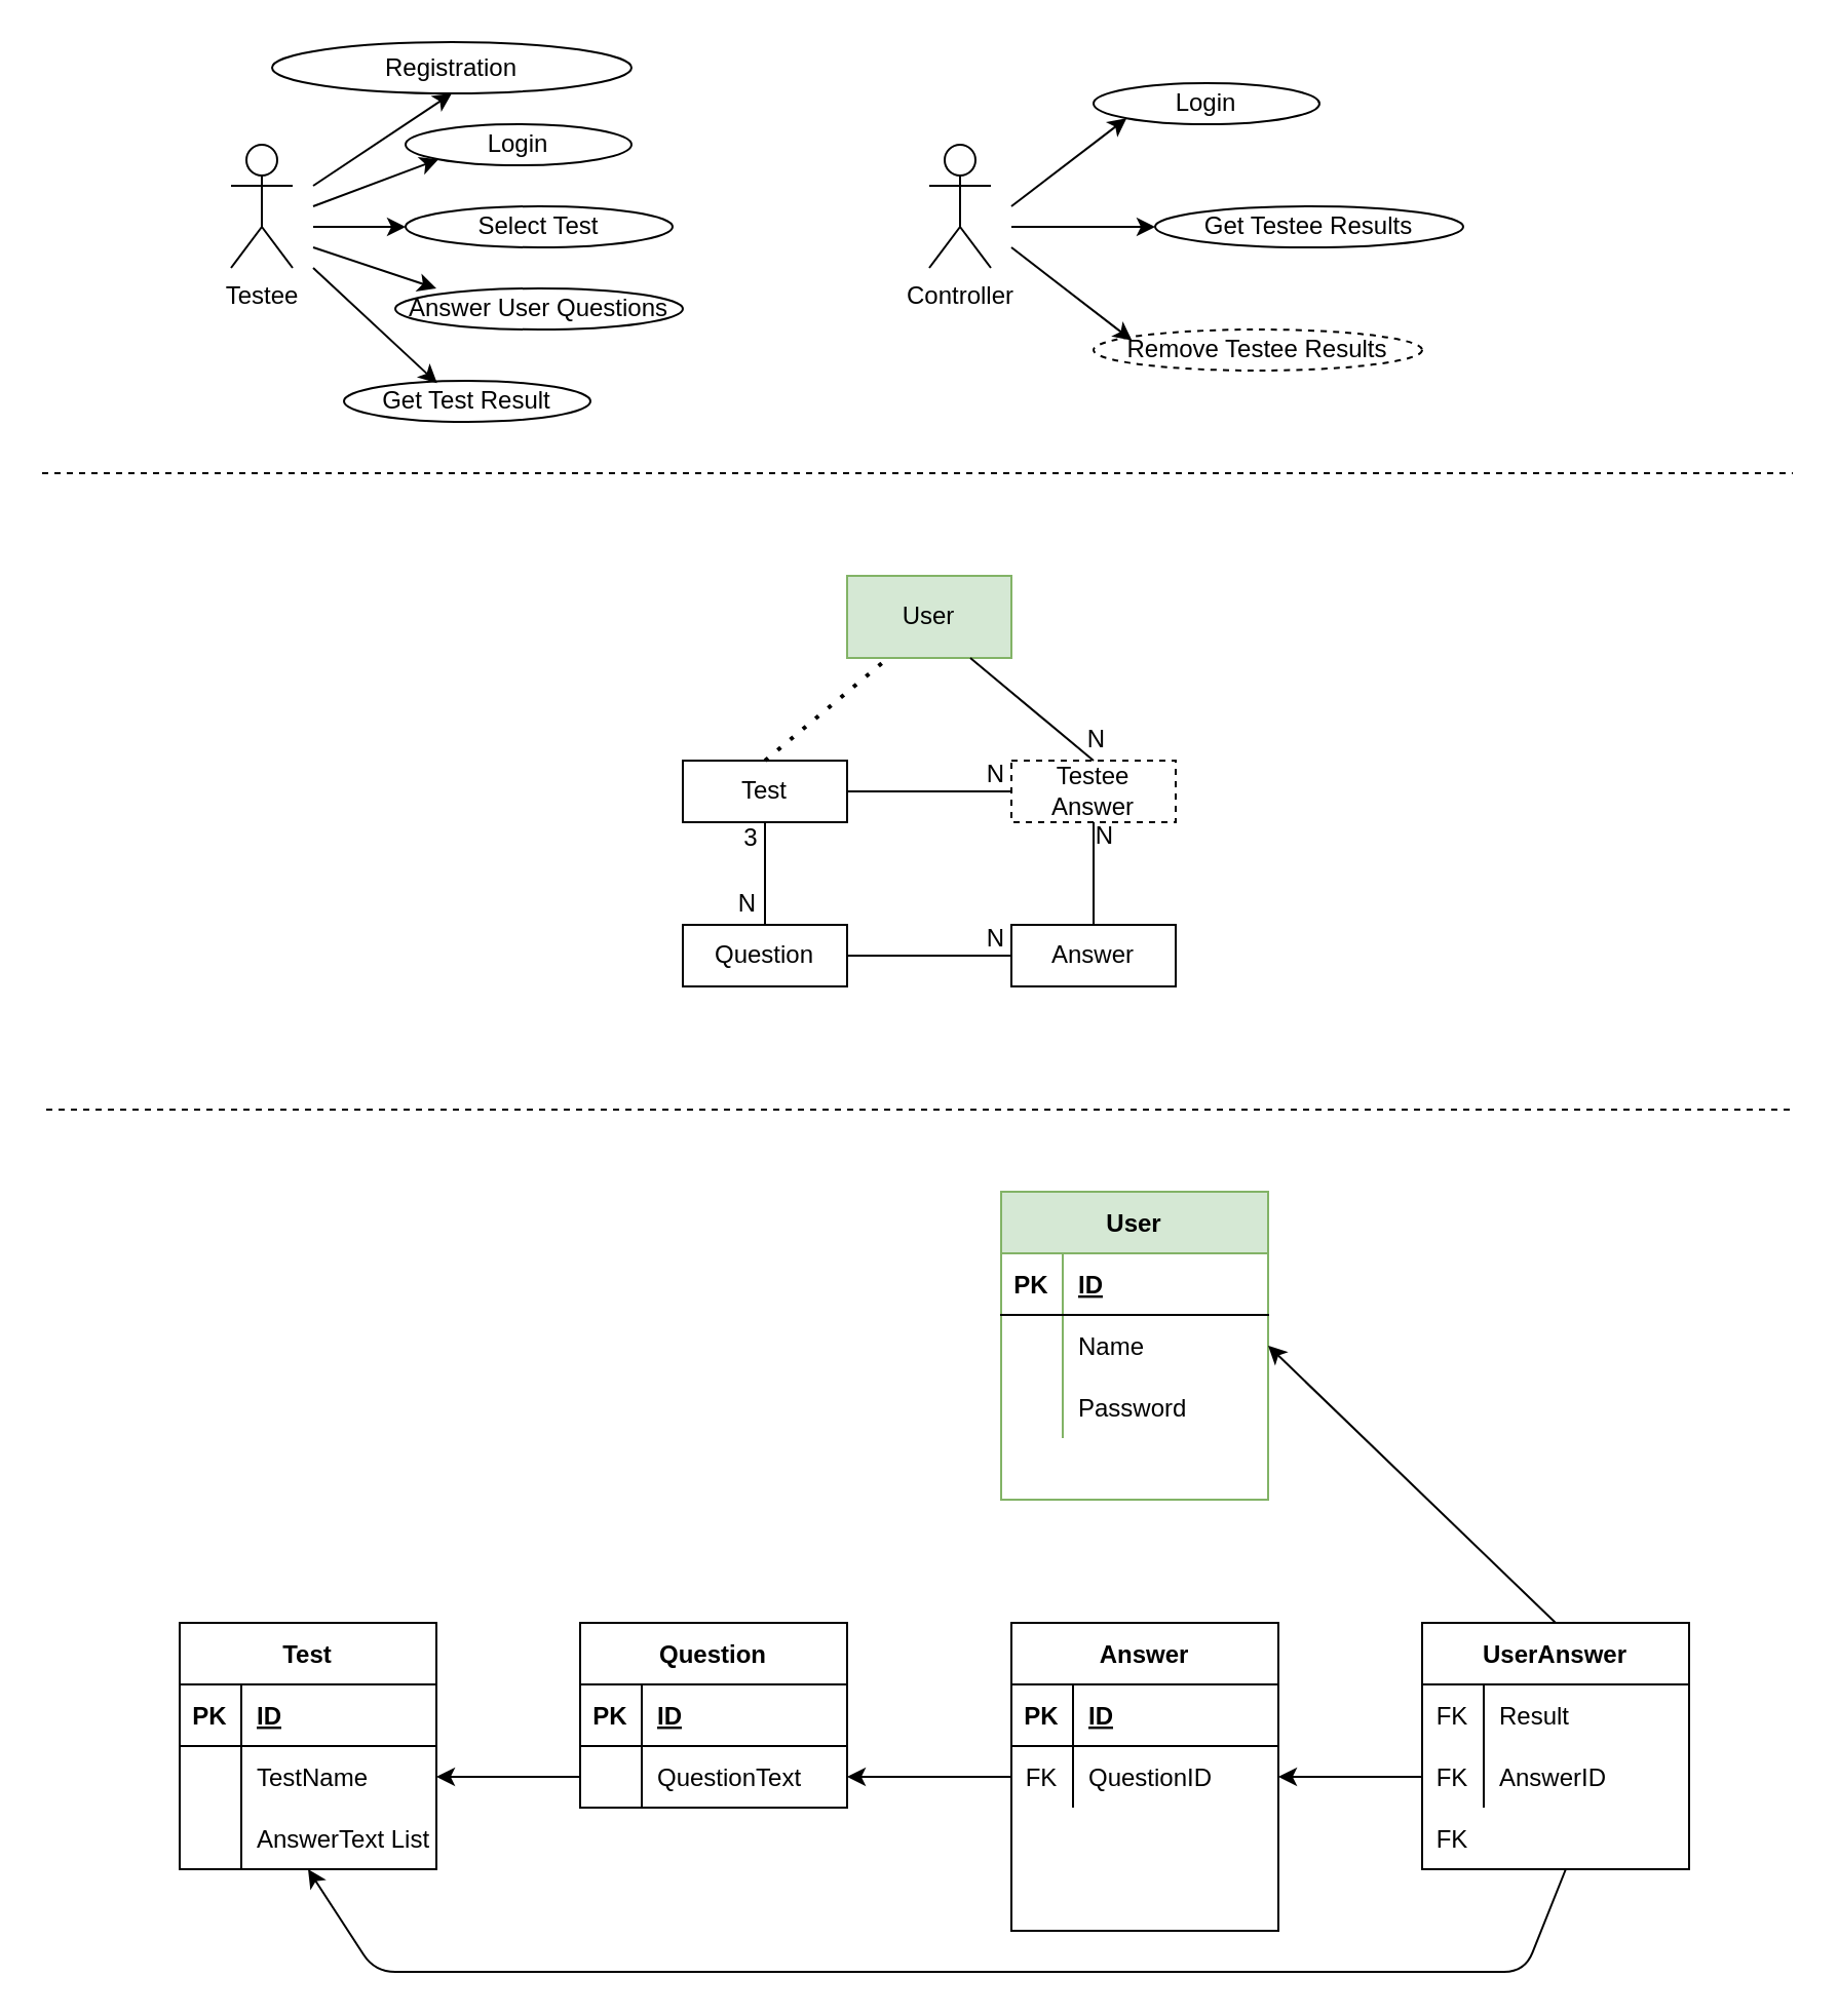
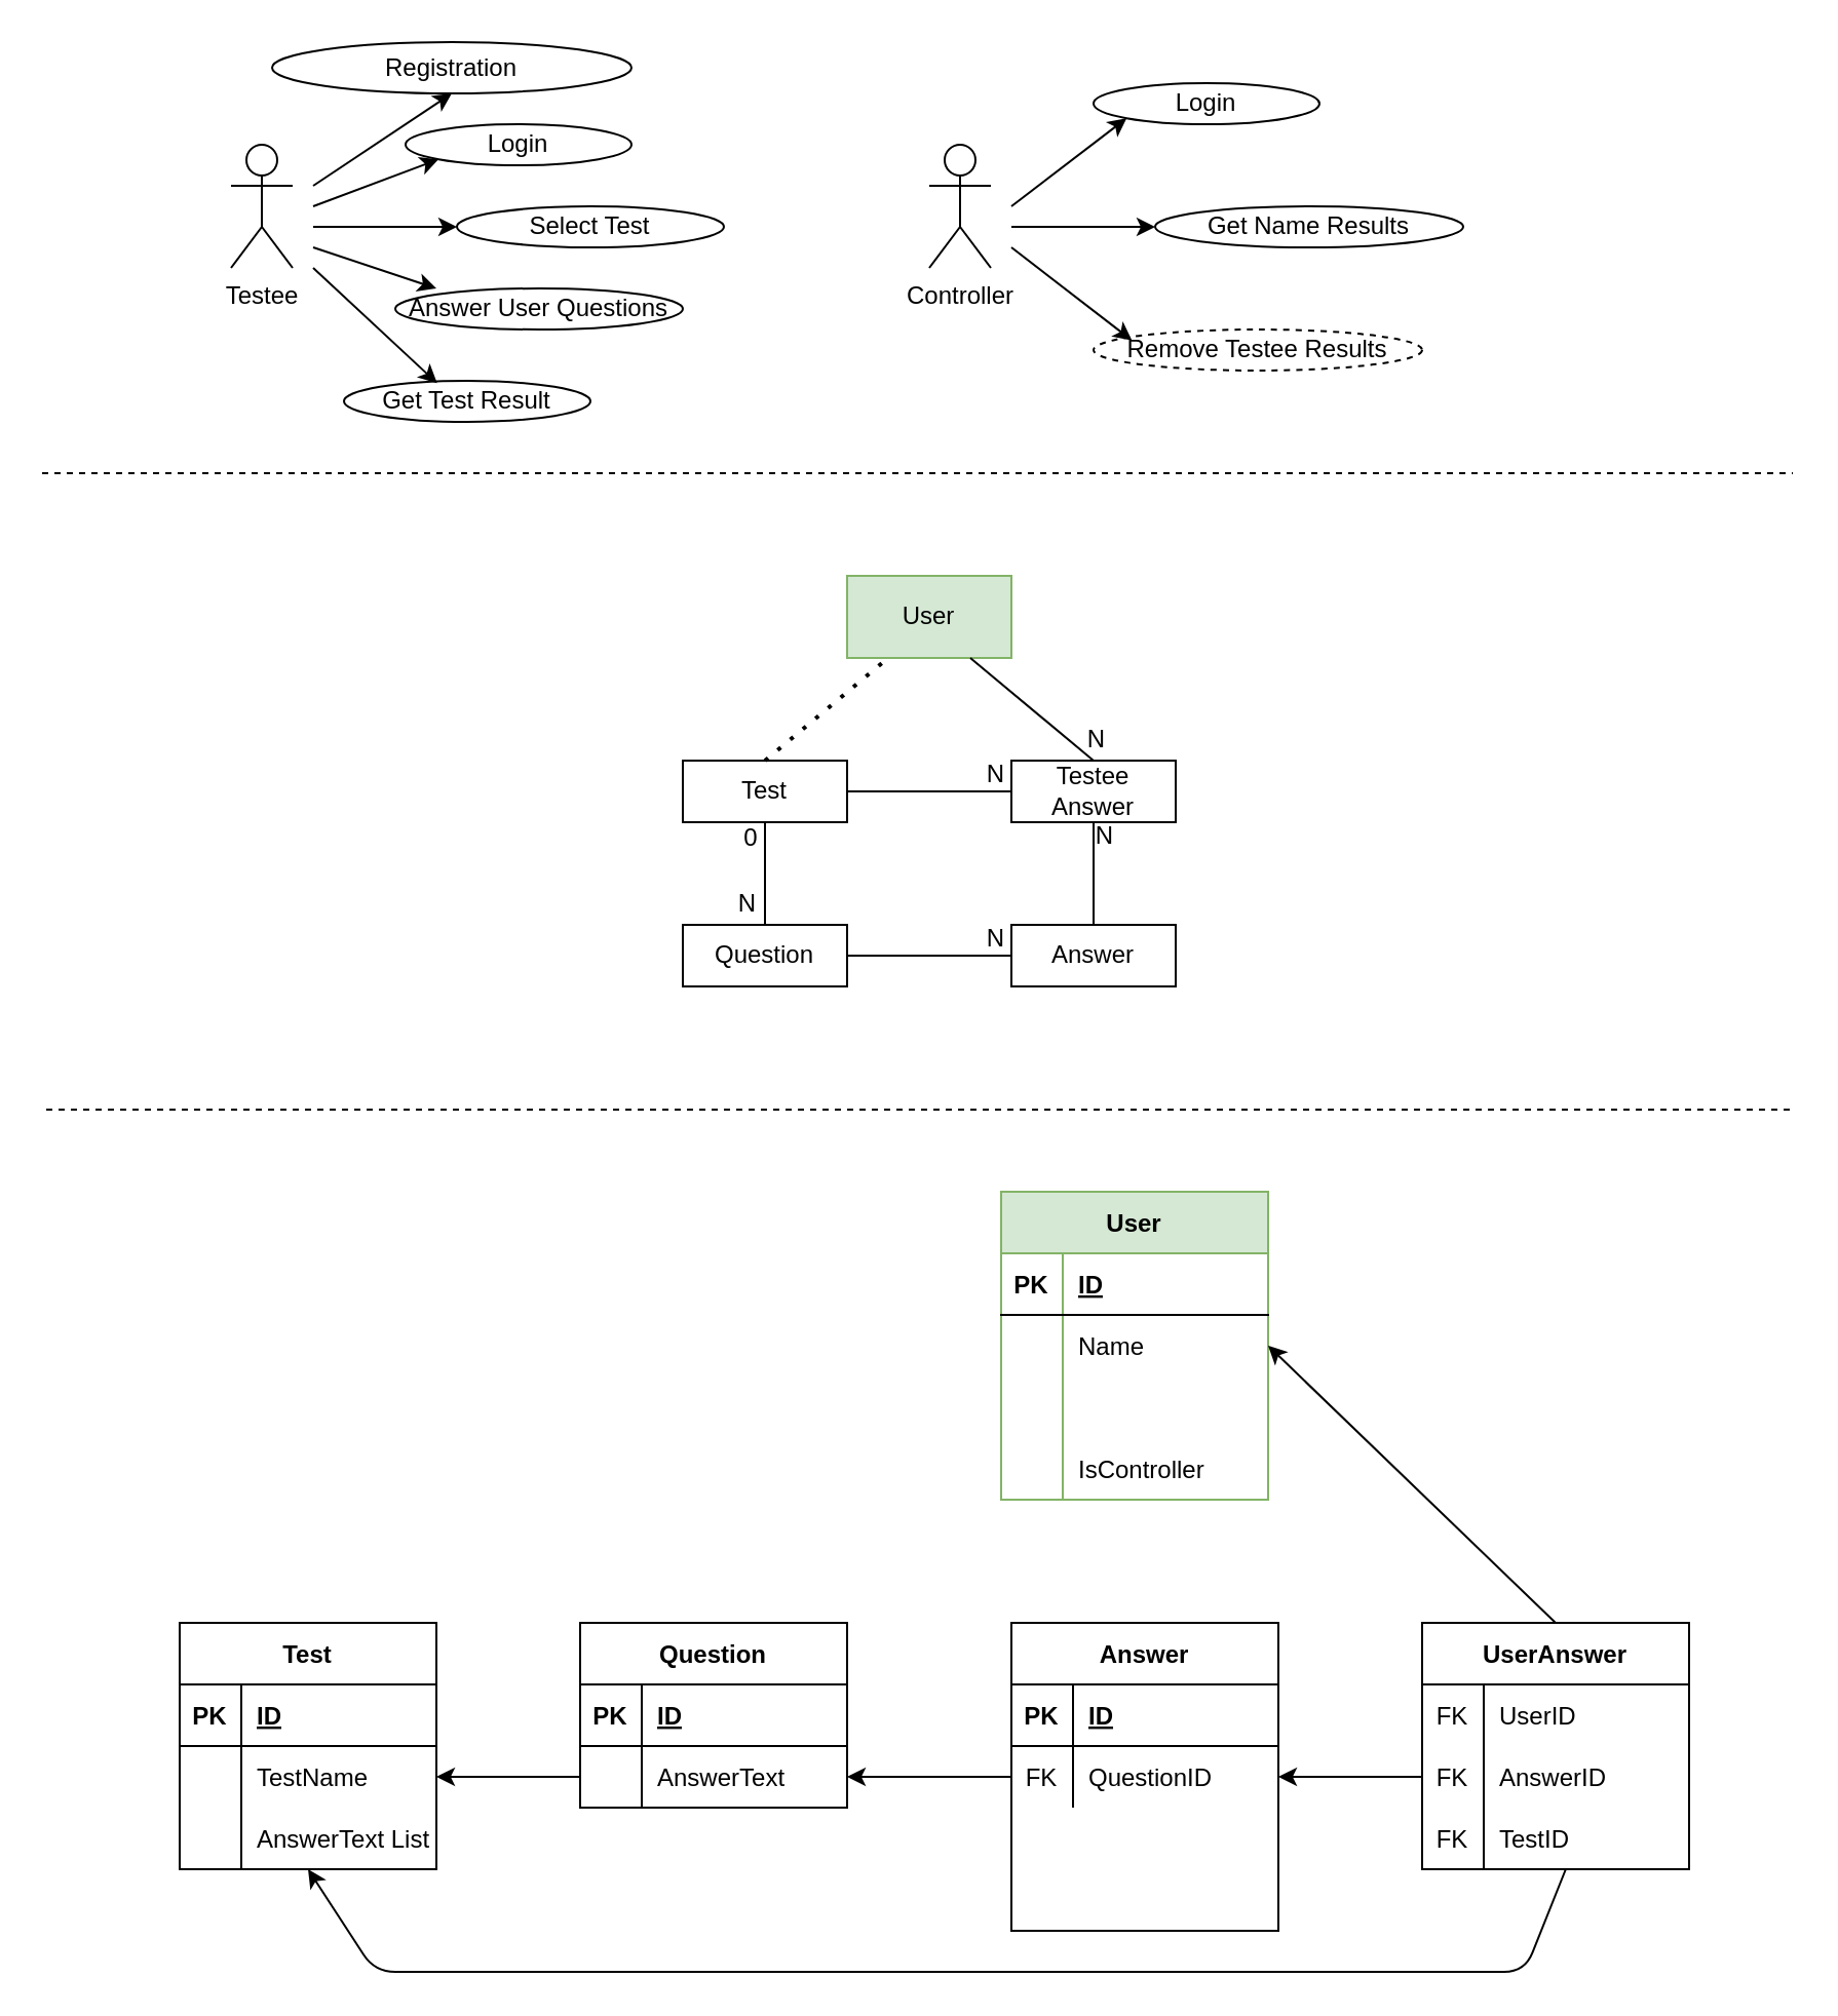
- <mxCell id="3" value="&lt;span class=&quot;VIiyi&quot; lang=&quot;en&quot;&gt;&lt;span class=&quot;JLqJ4b ChMk0b&quot;&gt;&lt;span&gt;Select Test&lt;/span&gt;&lt;/span&gt;&lt;/span&gt;&lt;span class=&quot;VIiyi&quot; lang=&quot;en&quot;&gt;&lt;span class=&quot;JLqJ4b ChMk0b&quot;&gt;&lt;/span&gt;&lt;/span&gt;" style="ellipse;whiteSpace=wrap;html=1;" parent="1" vertex="1"><mxGeometry x="197" y="100" width="130" height="20" as="geometry" /></mxCell>
+ <mxCell id="3" value="&lt;span class=&quot;VIiyi&quot; lang=&quot;en&quot;&gt;&lt;span class=&quot;JLqJ4b ChMk0b&quot;&gt;&lt;span&gt;Select Test&lt;/span&gt;&lt;/span&gt;&lt;/span&gt;&lt;span class=&quot;VIiyi&quot; lang=&quot;en&quot;&gt;&lt;span class=&quot;JLqJ4b ChMk0b&quot;&gt;&lt;/span&gt;&lt;/span&gt;" style="ellipse;whiteSpace=wrap;html=1;" parent="1" vertex="1"><mxGeometry x="222" y="100" width="130" height="20" as="geometry" /></mxCell>
- <mxCell id="79" value="Get Testee Results" style="ellipse;whiteSpace=wrap;html=1;" parent="1" vertex="1"><mxGeometry x="562" y="100" width="150" height="20" as="geometry" /></mxCell>
+ <mxCell id="79" value="Get Name Results" style="ellipse;whiteSpace=wrap;html=1;" parent="1" vertex="1"><mxGeometry x="562" y="100" width="150" height="20" as="geometry" /></mxCell>
- <mxCell id="16" value="Testee Answer" style="whiteSpace=wrap;html=1;align=center;dashed=1;" parent="1" vertex="1"><mxGeometry x="492" y="370" width="80" height="30" as="geometry" /></mxCell>
+ <mxCell id="16" value="Testee Answer" style="whiteSpace=wrap;html=1;align=center;" parent="1" vertex="1"><mxGeometry x="492" y="370" width="80" height="30" as="geometry" /></mxCell>
- <mxCell id="96" value="3" style="text;html=1;align=center;verticalAlign=middle;resizable=0;points=[];autosize=1;strokeColor=none;fillColor=none;" vertex="1" parent="1"><mxGeometry x="355" y="398" width="20" height="20" as="geometry" /></mxCell>
+ <mxCell id="96" value="0" style="text;html=1;align=center;verticalAlign=middle;resizable=0;points=[];autosize=1;strokeColor=none;fillColor=none;" vertex="1" parent="1"><mxGeometry x="355" y="398" width="20" height="20" as="geometry" /></mxCell>
- <mxCell id="30" value="Password" style="shape=partialRectangle;connectable=0;fillColor=none;top=0;left=0;bottom=0;right=0;align=left;spacingLeft=6;overflow=hidden;" parent="28" vertex="1"><mxGeometry x="30" width="100" height="30" as="geometry"><mxRectangle width="100" height="30" as="alternateBounds" /></mxGeometry></mxCell>
+ <mxCell id="33" value="IsController" style="shape=partialRectangle;connectable=0;fillColor=none;top=0;left=0;bottom=0;right=0;align=left;spacingLeft=6;overflow=hidden;" parent="31" vertex="1"><mxGeometry x="30" width="100" height="30" as="geometry"><mxRectangle width="100" height="30" as="alternateBounds" /></mxGeometry></mxCell>
- <mxCell id="54" value="Result" style="shape=partialRectangle;connectable=0;fillColor=none;top=0;left=0;bottom=0;right=0;align=left;spacingLeft=6;overflow=hidden;" parent="52" vertex="1"><mxGeometry x="30" width="100" height="30" as="geometry"><mxRectangle width="100" height="30" as="alternateBounds" /></mxGeometry></mxCell>
+ <mxCell id="54" value="UserID" style="shape=partialRectangle;connectable=0;fillColor=none;top=0;left=0;bottom=0;right=0;align=left;spacingLeft=6;overflow=hidden;" parent="52" vertex="1"><mxGeometry x="30" width="100" height="30" as="geometry"><mxRectangle width="100" height="30" as="alternateBounds" /></mxGeometry></mxCell>
- <mxCell id="50" value="QuestionText " style="shape=partialRectangle;connectable=0;fillColor=none;top=0;left=0;bottom=0;right=0;align=left;spacingLeft=6;overflow=hidden;" parent="48" vertex="1"><mxGeometry x="30" width="100" height="30" as="geometry"><mxRectangle width="100" height="30" as="alternateBounds" /></mxGeometry></mxCell>
+ <mxCell id="50" value="AnswerText " style="shape=partialRectangle;connectable=0;fillColor=none;top=0;left=0;bottom=0;right=0;align=left;spacingLeft=6;overflow=hidden;" parent="48" vertex="1"><mxGeometry x="30" width="100" height="30" as="geometry"><mxRectangle width="100" height="30" as="alternateBounds" /></mxGeometry></mxCell>
+ <mxCell id="60" value="TestID" style="shape=partialRectangle;connectable=0;fillColor=none;top=0;left=0;bottom=0;right=0;align=left;spacingLeft=6;overflow=hidden;" parent="58" vertex="1"><mxGeometry x="30" width="100" height="30" as="geometry"><mxRectangle width="100" height="30" as="alternateBounds" /></mxGeometry></mxCell>
